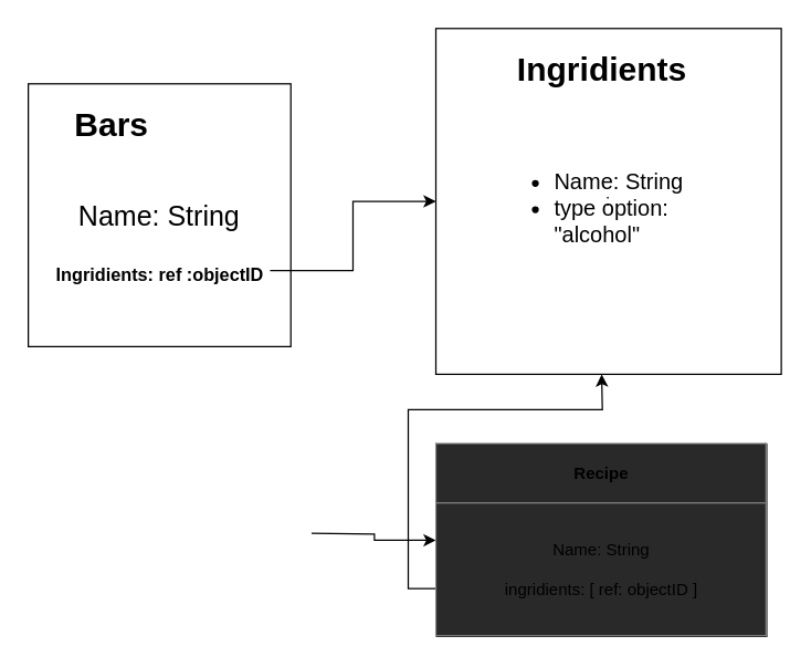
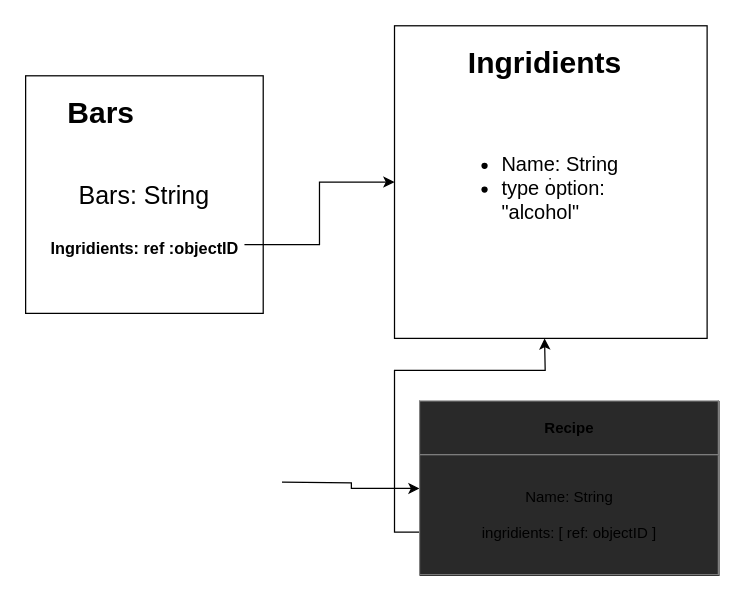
- <mxCell id="2" value="&lt;span style=&quot;font-size: 20px&quot;&gt;Name: String&lt;/span&gt;" style="whiteSpace=wrap;html=1;aspect=fixed;" parent="1" vertex="1"><mxGeometry x="20" y="60" width="190" height="190" as="geometry" /></mxCell>
+ <mxCell id="2" value="&lt;span style=&quot;font-size: 20px&quot;&gt;Bars: String&lt;/span&gt;" style="whiteSpace=wrap;html=1;aspect=fixed;" parent="1" vertex="1"><mxGeometry x="20" y="60" width="190" height="190" as="geometry" /></mxCell>
- <mxCell id="11" value="&lt;table border=&quot;1&quot; width=&quot;100%&quot; cellpadding=&quot;4&quot; style=&quot;width: 100% ; height: 100% ; border-collapse: collapse&quot;&gt;&lt;tbody&gt;&lt;tr&gt;&lt;th align=&quot;center&quot;&gt;Recipe&lt;/th&gt;&lt;/tr&gt;&lt;tr&gt;&lt;td align=&quot;center&quot;&gt;Name: String&lt;br&gt;&lt;br&gt;ingridients: [ ref: objectID ]&lt;/td&gt;&lt;/tr&gt;&lt;/tbody&gt;&lt;/table&gt;" style="text;html=1;strokeColor=none;fillColor=#292929;overflow=fill;" vertex="1" parent="1"><mxGeometry x="315" y="320" width="240" height="140" as="geometry" /></mxCell>
+ <mxCell id="11" value="&lt;table border=&quot;1&quot; width=&quot;100%&quot; cellpadding=&quot;4&quot; style=&quot;width: 100% ; height: 100% ; border-collapse: collapse&quot;&gt;&lt;tbody&gt;&lt;tr&gt;&lt;th align=&quot;center&quot;&gt;Recipe&lt;/th&gt;&lt;/tr&gt;&lt;tr&gt;&lt;td align=&quot;center&quot;&gt;Name: String&lt;br&gt;&lt;br&gt;ingridients: [ ref: objectID ]&lt;/td&gt;&lt;/tr&gt;&lt;/tbody&gt;&lt;/table&gt;" style="text;html=1;strokeColor=none;fillColor=#292929;overflow=fill;" vertex="1" parent="1"><mxGeometry x="335" y="320" width="240" height="140" as="geometry" /></mxCell>
